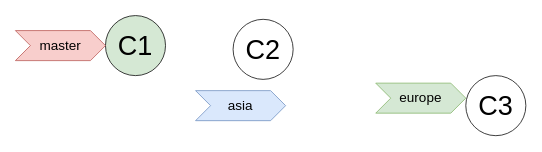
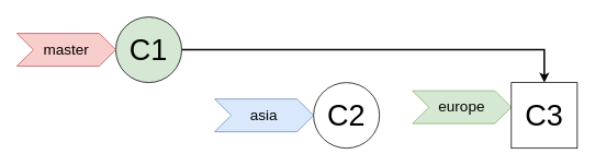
+ <mxCell id="2" style="edgeStyle=orthogonalEdgeStyle;rounded=0;orthogonalLoop=1;jettySize=auto;html=1;strokeWidth=2;" edge="1" parent="1" source="3" target="8"><mxGeometry relative="1" as="geometry"><Array as="points"><mxPoint x="660" y="60" /></Array></mxGeometry></mxCell>
- <mxCell id="7" value="&lt;font style=&quot;font-size: 36px&quot;&gt;C2&lt;/font&gt;" style="ellipse;whiteSpace=wrap;html=1;" vertex="1" parent="1"><mxGeometry x="310" y="25" width="80" height="80" as="geometry" /></mxCell>
+ <mxCell id="7" value="&lt;font style=&quot;font-size: 36px&quot;&gt;C2&lt;/font&gt;" style="ellipse;whiteSpace=wrap;html=1;" vertex="1" parent="1"><mxGeometry x="380" y="100" width="80" height="80" as="geometry" /></mxCell>
- <mxCell id="8" value="&lt;font style=&quot;font-size: 36px&quot;&gt;C3&lt;/font&gt;" style="ellipse;whiteSpace=wrap;html=1;" vertex="1" parent="1"><mxGeometry x="620" y="100" width="80" height="80" as="geometry" /></mxCell>
+ <mxCell id="8" value="&lt;font style=&quot;font-size: 36px&quot;&gt;C3&lt;/font&gt;" style="whiteSpace=wrap;html=1;rounded=0;" vertex="1" parent="1"><mxGeometry x="620" y="100" width="80" height="80" as="geometry" /></mxCell>
